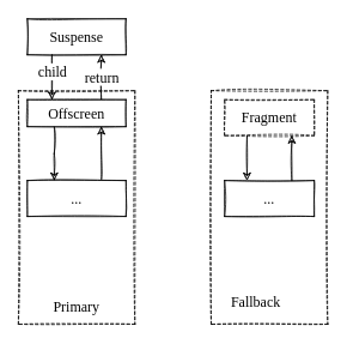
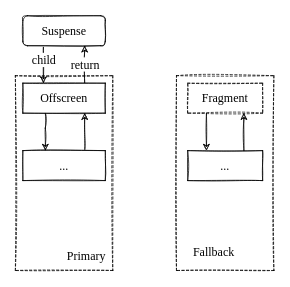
- <mxCell id="6" value="Suspense" style="rounded=0;whiteSpace=wrap;html=1;sketch=1;fontFamily=Comic Sans MS;fontSize=16;" vertex="1" parent="1"><mxGeometry x="30" y="20" width="110" height="40" as="geometry" /></mxCell>
+ <mxCell id="6" value="Suspense" style="whiteSpace=wrap;html=1;sketch=1;fontFamily=Comic Sans MS;fontSize=16;rounded=1;" vertex="1" parent="1"><mxGeometry x="30" y="20" width="110" height="40" as="geometry" /></mxCell>
- <mxCell id="10" value="Offscreen" style="rounded=0;whiteSpace=wrap;html=1;sketch=1;fontFamily=Comic Sans MS;fontSize=16;" vertex="1" parent="1"><mxGeometry x="30" y="110" width="110" height="30" as="geometry" /></mxCell>
+ <mxCell id="10" value="Offscreen" style="rounded=0;whiteSpace=wrap;html=1;sketch=1;fontFamily=Comic Sans MS;fontSize=16;" vertex="1" parent="1"><mxGeometry x="30" y="110" width="110" height="40" as="geometry" /></mxCell>
- <mxCell id="17" value="Primary" style="text;html=1;strokeColor=none;fillColor=none;align=center;verticalAlign=middle;whiteSpace=wrap;rounded=0;dashed=1;sketch=1;fontFamily=Comic Sans MS;fontSize=16;" vertex="1" parent="1"><mxGeometry x="65" y="330" width="40" height="20" as="geometry" /></mxCell>
+ <mxCell id="17" value="Primary" style="text;html=1;strokeColor=none;fillColor=none;align=center;verticalAlign=middle;whiteSpace=wrap;rounded=0;dashed=1;sketch=1;fontFamily=Comic Sans MS;fontSize=16;" vertex="1" parent="1"><mxGeometry x="95" y="330" width="40" height="20" as="geometry" /></mxCell>
